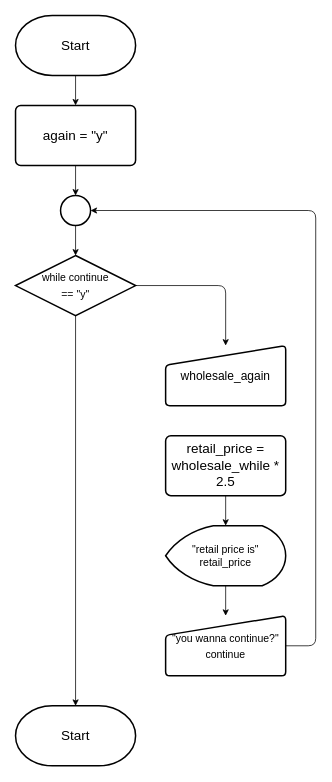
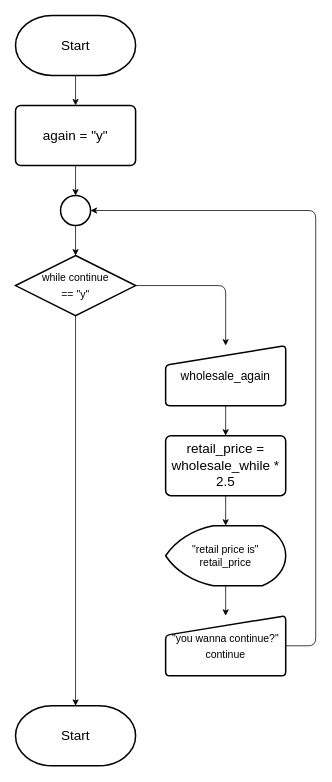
+ <mxCell id="11" value="" style="edgeStyle=none;html=1;fontSize=18;" edge="1" parent="1" source="12" target="14"><mxGeometry relative="1" as="geometry" /></mxCell>
